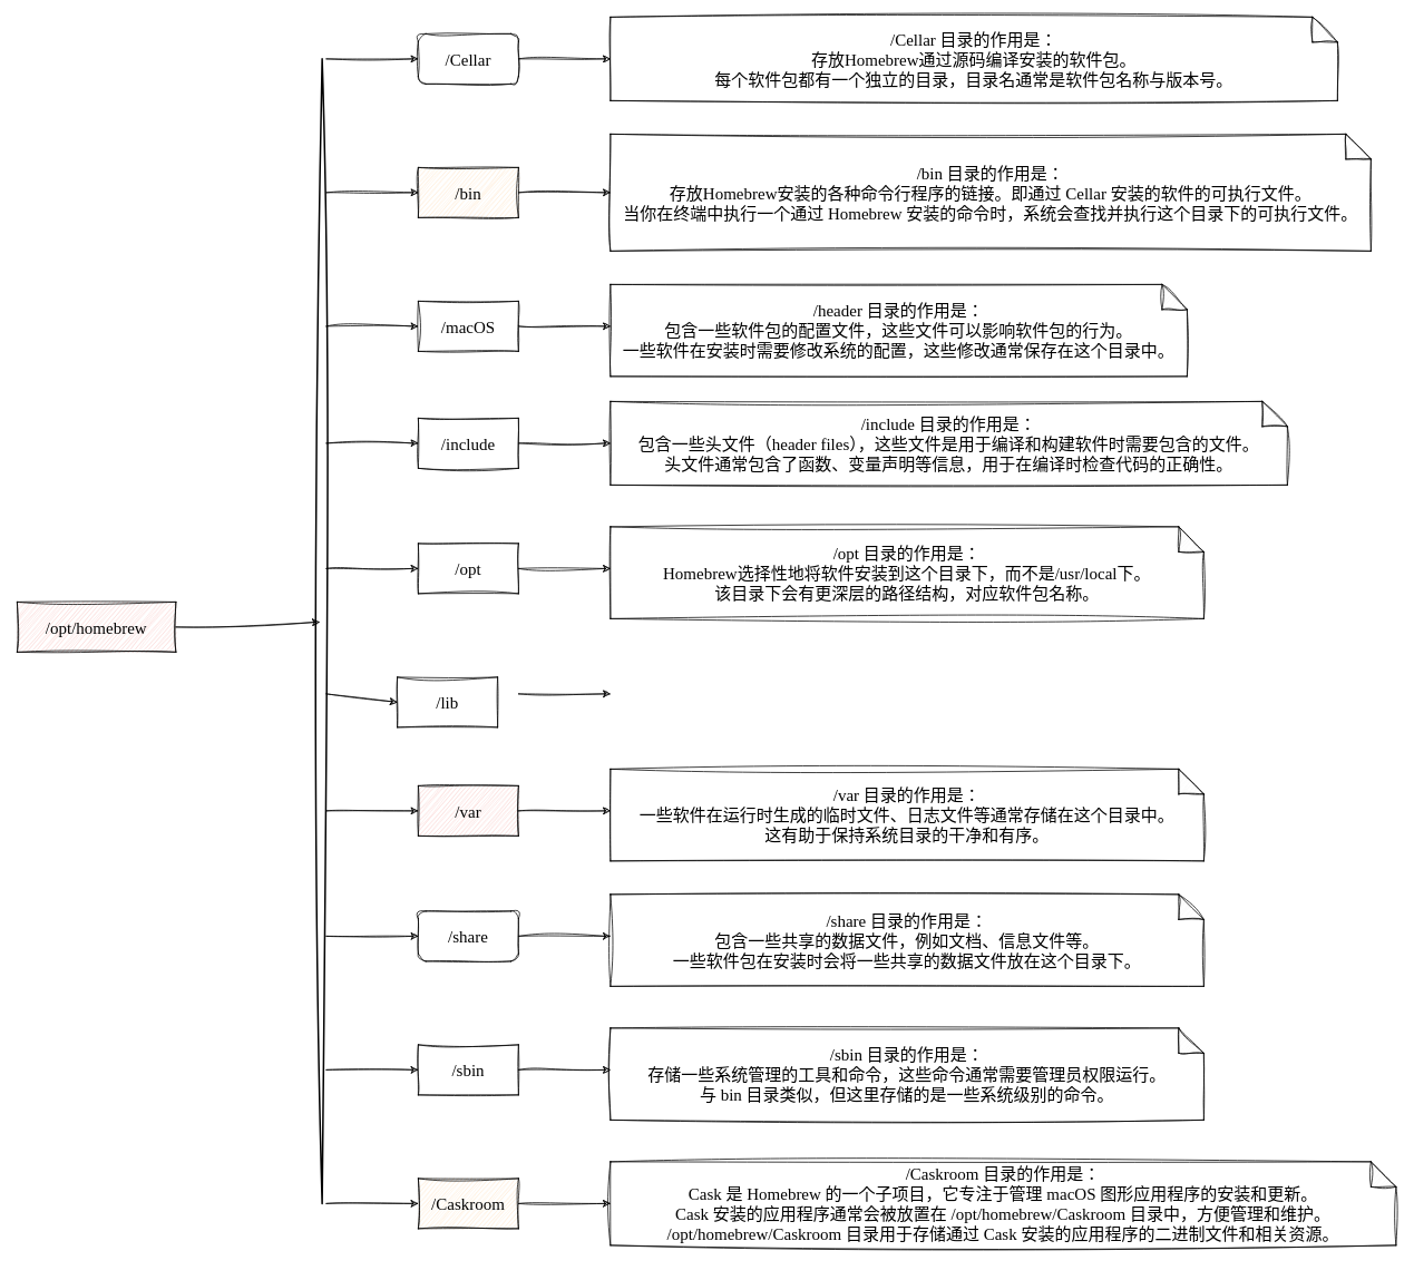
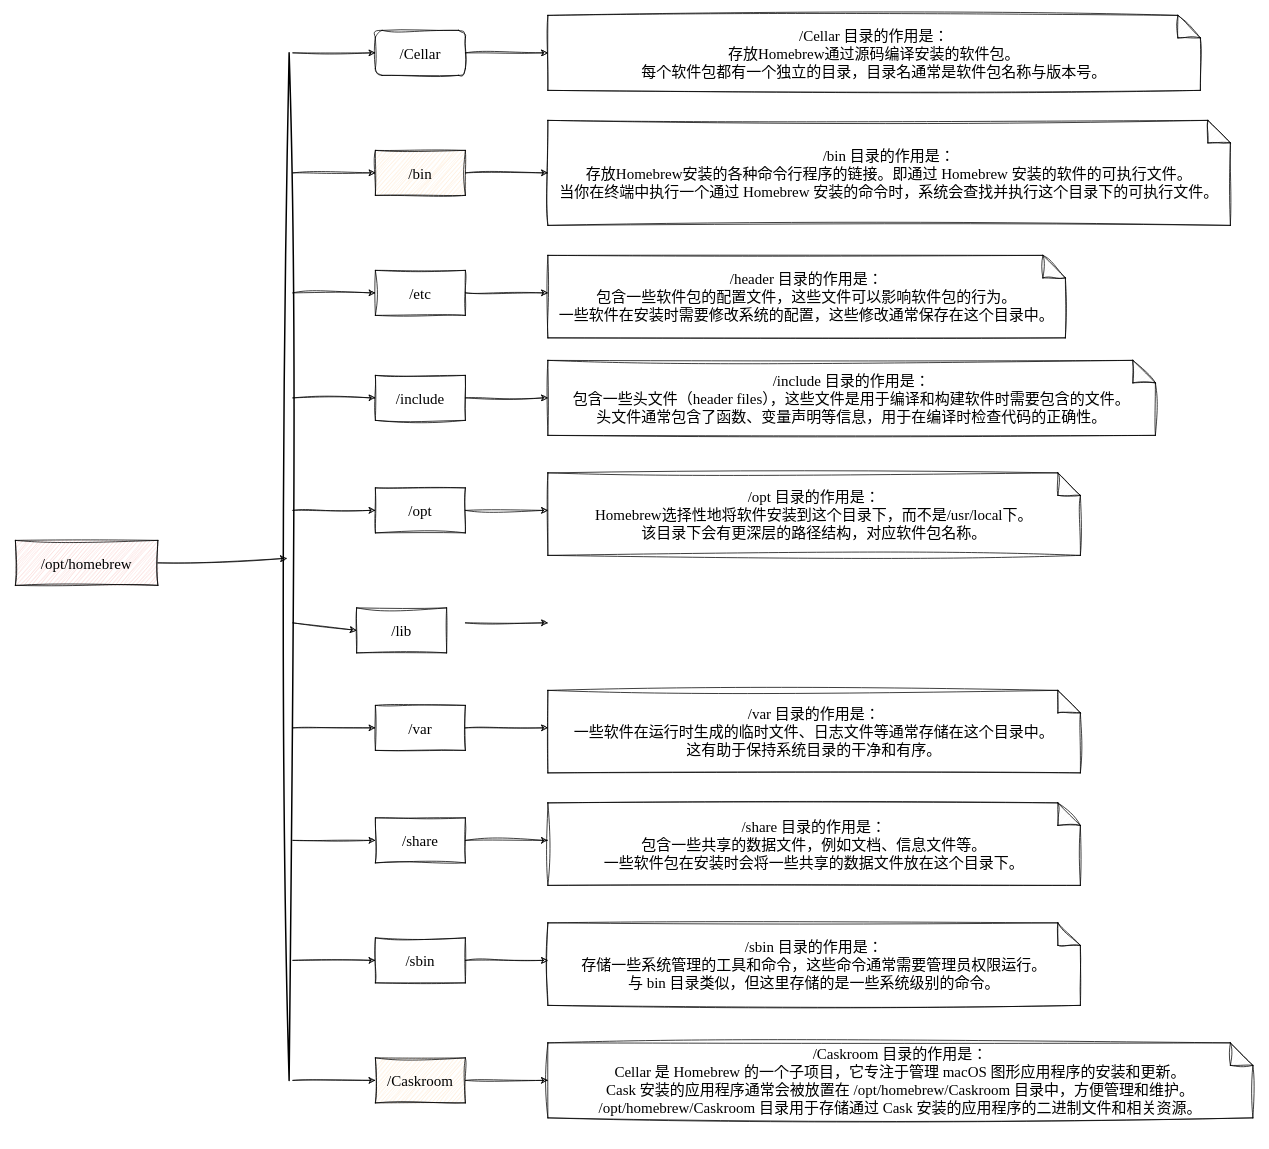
- <mxCell id="12" value="/bin 目录的作用是：&lt;br&gt;存放Homebrew安装的各种命令行程序的链接。&lt;span style=&quot;background-color: initial;&quot;&gt;即通过 Cellar 安装的软件的可执行文件。&lt;/span&gt;&lt;br&gt;&lt;div&gt;当你在终端中执行一个通过 Homebrew 安装的命令时，系统会查找并执行这个目录下的可执行文件。&lt;/div&gt;" style="shape=note;whiteSpace=wrap;html=1;backgroundOutline=1;darkOpacity=0.05;sketch=1;hachureGap=4;jiggle=2;curveFitting=1;fontFamily=Architects Daughter;fontSource=https%3A%2F%2Ffonts.googleapis.com%2Fcss%3Ffamily%3DArchitects%2BDaughter;fontSize=20;" vertex="1" parent="10"><mxGeometry x="340" y="-20" width="910" height="140" as="geometry" /></mxCell>
+ <mxCell id="12" value="/bin 目录的作用是：&lt;br&gt;存放Homebrew安装的各种命令行程序的链接。&lt;span style=&quot;background-color: initial;&quot;&gt;即通过 Homebrew 安装的软件的可执行文件。&lt;/span&gt;&lt;br&gt;&lt;div&gt;当你在终端中执行一个通过 Homebrew 安装的命令时，系统会查找并执行这个目录下的可执行文件。&lt;/div&gt;" style="shape=note;whiteSpace=wrap;html=1;backgroundOutline=1;darkOpacity=0.05;sketch=1;hachureGap=4;jiggle=2;curveFitting=1;fontFamily=Architects Daughter;fontSource=https%3A%2F%2Ffonts.googleapis.com%2Fcss%3Ffamily%3DArchitects%2BDaughter;fontSize=20;" vertex="1" parent="10"><mxGeometry x="340" y="-20" width="910" height="140" as="geometry" /></mxCell>
- <mxCell id="16" value="/macOS" style="rounded=0;whiteSpace=wrap;html=1;sketch=1;hachureGap=4;jiggle=2;curveFitting=1;fontFamily=Architects Daughter;fontSource=https%3A%2F%2Ffonts.googleapis.com%2Fcss%3Ffamily%3DArchitects%2BDaughter;fontSize=20;" vertex="1" parent="15"><mxGeometry x="110" y="20" width="120" height="60" as="geometry" /></mxCell>
+ <mxCell id="16" value="/etc" style="rounded=0;whiteSpace=wrap;html=1;sketch=1;hachureGap=4;jiggle=2;curveFitting=1;fontFamily=Architects Daughter;fontSource=https%3A%2F%2Ffonts.googleapis.com%2Fcss%3Ffamily%3DArchitects%2BDaughter;fontSize=20;" vertex="1" parent="15"><mxGeometry x="110" y="20" width="120" height="60" as="geometry" /></mxCell>
- <mxCell id="35" value="/var" style="rounded=0;whiteSpace=wrap;html=1;sketch=1;hachureGap=4;jiggle=2;curveFitting=1;fontFamily=Architects Daughter;fontSource=https%3A%2F%2Ffonts.googleapis.com%2Fcss%3Ffamily%3DArchitects%2BDaughter;fontSize=20;fillColor=#f8cecc;" vertex="1" parent="34"><mxGeometry x="110" y="20" width="120" height="60" as="geometry" /></mxCell>
+ <mxCell id="35" value="/var" style="rounded=0;whiteSpace=wrap;html=1;sketch=1;hachureGap=4;jiggle=2;curveFitting=1;fontFamily=Architects Daughter;fontSource=https%3A%2F%2Ffonts.googleapis.com%2Fcss%3Ffamily%3DArchitects%2BDaughter;fontSize=20;" vertex="1" parent="34"><mxGeometry x="110" y="20" width="120" height="60" as="geometry" /></mxCell>
- <mxCell id="40" value="/share" style="whiteSpace=wrap;html=1;sketch=1;hachureGap=4;jiggle=2;curveFitting=1;fontFamily=Architects Daughter;fontSource=https%3A%2F%2Ffonts.googleapis.com%2Fcss%3Ffamily%3DArchitects%2BDaughter;fontSize=20;rounded=1;" vertex="1" parent="39"><mxGeometry x="110" y="20" width="120" height="60" as="geometry" /></mxCell>
+ <mxCell id="40" value="/share" style="rounded=0;whiteSpace=wrap;html=1;sketch=1;hachureGap=4;jiggle=2;curveFitting=1;fontFamily=Architects Daughter;fontSource=https%3A%2F%2Ffonts.googleapis.com%2Fcss%3Ffamily%3DArchitects%2BDaughter;fontSize=20;" vertex="1" parent="39"><mxGeometry x="110" y="20" width="120" height="60" as="geometry" /></mxCell>
- <mxCell id="52" value="/Caskroom&amp;nbsp;目录的作用是：&lt;br&gt;Cask 是 Homebrew 的一个子项目，它专注于管理 macOS 图形应用程序的安装和更新。&lt;br&gt;Cask 安装的应用程序通常会被放置在 /opt/homebrew/Caskroom 目录中，方便管理和维护。&lt;br&gt;/opt/homebrew/Caskroom 目录用于存储通过 Cask 安装的应用程序的二进制文件和相关资源。" style="shape=note;whiteSpace=wrap;html=1;backgroundOutline=1;darkOpacity=0.05;sketch=1;hachureGap=4;jiggle=2;curveFitting=1;fontFamily=Architects Daughter;fontSource=https%3A%2F%2Ffonts.googleapis.com%2Fcss%3Ffamily%3DArchitects%2BDaughter;fontSize=20;" vertex="1" parent="50"><mxGeometry x="340" width="940" height="100" as="geometry" /></mxCell>
+ <mxCell id="52" value="/Caskroom&amp;nbsp;目录的作用是：&lt;br&gt;Cellar 是 Homebrew 的一个子项目，它专注于管理 macOS 图形应用程序的安装和更新。&lt;br&gt;Cask 安装的应用程序通常会被放置在 /opt/homebrew/Caskroom 目录中，方便管理和维护。&lt;br&gt;/opt/homebrew/Caskroom 目录用于存储通过 Cask 安装的应用程序的二进制文件和相关资源。" style="shape=note;whiteSpace=wrap;html=1;backgroundOutline=1;darkOpacity=0.05;sketch=1;hachureGap=4;jiggle=2;curveFitting=1;fontFamily=Architects Daughter;fontSource=https%3A%2F%2Ffonts.googleapis.com%2Fcss%3Ffamily%3DArchitects%2BDaughter;fontSize=20;" vertex="1" parent="50"><mxGeometry x="340" width="940" height="100" as="geometry" /></mxCell>
